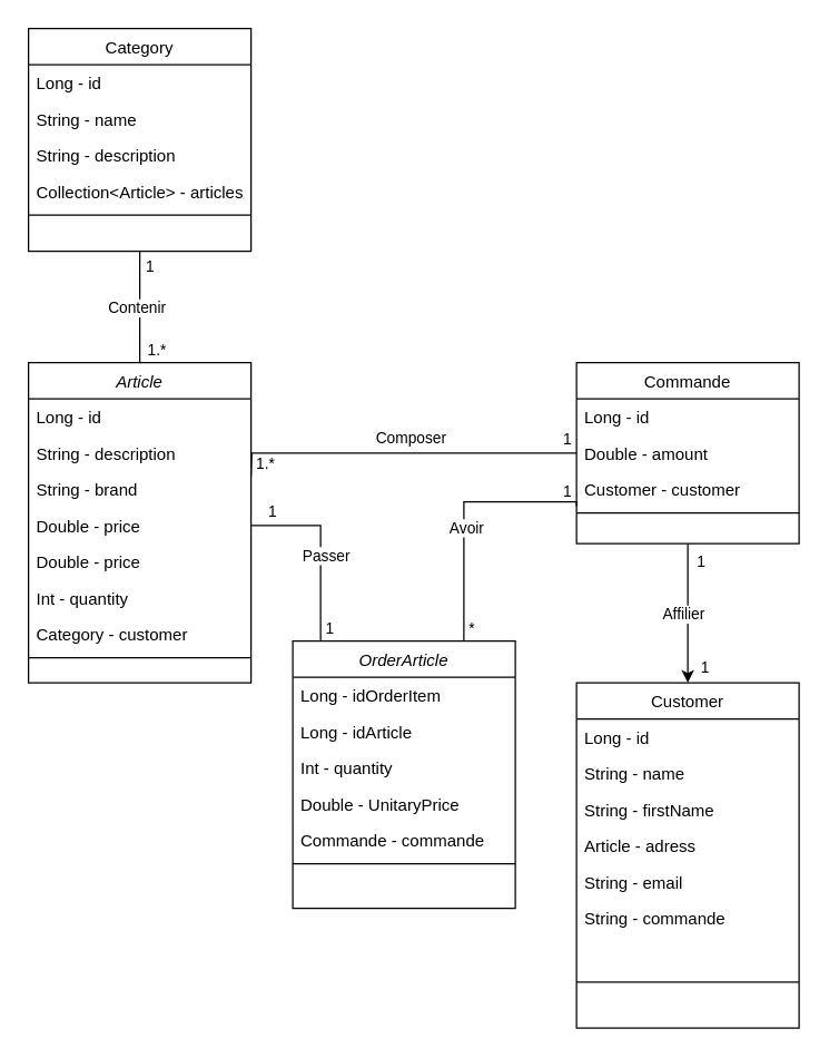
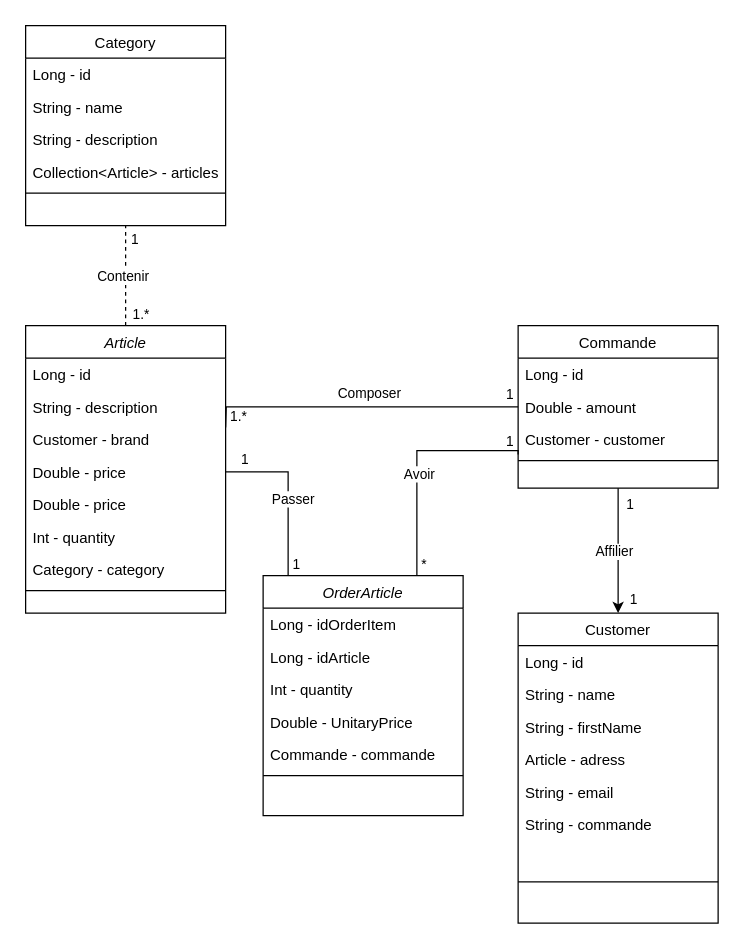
- <mxCell id="34" value="" style="endArrow=none;html=1;edgeStyle=orthogonalEdgeStyle;rounded=0;exitX=0.5;exitY=0;exitDx=0;exitDy=0;entryX=0.5;entryY=1;entryDx=0;entryDy=0;" parent="1" source="2" target="11" edge="1"><mxGeometry relative="1" as="geometry"><mxPoint x="160" y="430" as="sourcePoint" /><mxPoint x="320" y="430" as="targetPoint" /></mxGeometry></mxCell>
+ <mxCell id="34" value="" style="endArrow=none;html=1;edgeStyle=orthogonalEdgeStyle;rounded=0;exitX=0.5;exitY=0;exitDx=0;exitDy=0;entryX=0.5;entryY=1;entryDx=0;entryDy=0;dashed=1;" parent="1" source="2" target="11" edge="1"><mxGeometry relative="1" as="geometry"><mxPoint x="160" y="430" as="sourcePoint" /><mxPoint x="320" y="430" as="targetPoint" /></mxGeometry></mxCell>
- <mxCell id="5" value="String - brand" style="text;align=left;verticalAlign=top;spacingLeft=4;spacingRight=4;overflow=hidden;rotatable=0;points=[[0,0.5],[1,0.5]];portConstraint=eastwest;rounded=0;shadow=0;html=0;" parent="2" vertex="1"><mxGeometry y="78" width="160" height="26" as="geometry" /></mxCell>
+ <mxCell id="5" value="Customer - brand" style="text;align=left;verticalAlign=top;spacingLeft=4;spacingRight=4;overflow=hidden;rotatable=0;points=[[0,0.5],[1,0.5]];portConstraint=eastwest;rounded=0;shadow=0;html=0;" parent="2" vertex="1"><mxGeometry y="78" width="160" height="26" as="geometry" /></mxCell>
- <mxCell id="9" value="Category - customer" style="text;align=left;verticalAlign=top;spacingLeft=4;spacingRight=4;overflow=hidden;rotatable=0;points=[[0,0.5],[1,0.5]];portConstraint=eastwest;rounded=0;shadow=0;html=0;" parent="2" vertex="1"><mxGeometry y="182" width="160" height="26" as="geometry" /></mxCell>
+ <mxCell id="9" value="Category - category" style="text;align=left;verticalAlign=top;spacingLeft=4;spacingRight=4;overflow=hidden;rotatable=0;points=[[0,0.5],[1,0.5]];portConstraint=eastwest;rounded=0;shadow=0;html=0;" parent="2" vertex="1"><mxGeometry y="182" width="160" height="26" as="geometry" /></mxCell>
